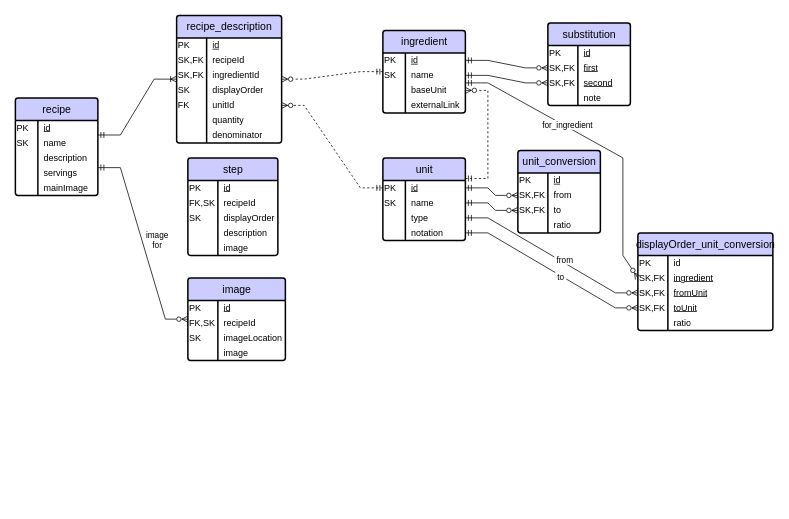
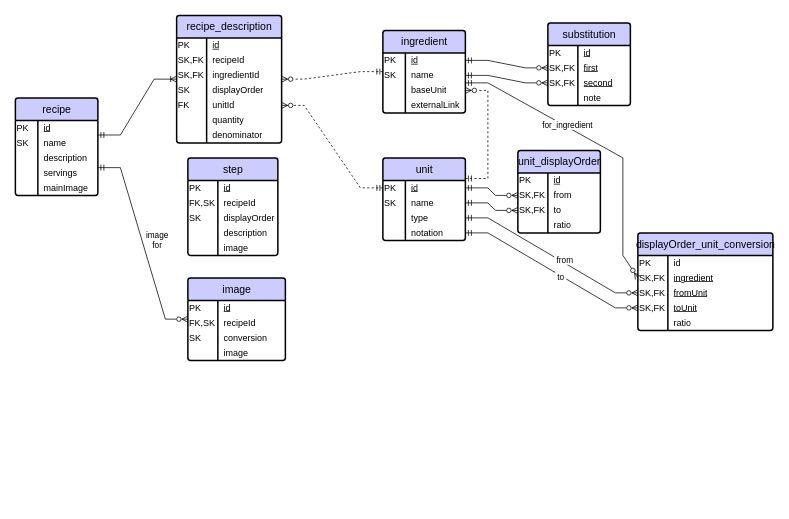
- <mxCell id="84" value="&lt;span style=&quot;font-weight: normal;&quot;&gt;&lt;font style=&quot;font-size: 14px;&quot;&gt;unit_conversion&lt;/font&gt;&lt;/span&gt;" style="shape=table;startSize=30;container=1;collapsible=1;childLayout=tableLayout;fixedRows=1;rowLines=0;fontStyle=1;align=center;resizeLast=1;html=1;movable=1;resizable=1;rotatable=1;deletable=1;editable=1;locked=0;connectable=1;fillColor=light-dark(#ccccff, #ededed);strokeWidth=2;rounded=1;arcSize=4;" parent="1" vertex="1"><mxGeometry x="690" y="200" width="110" height="110" as="geometry" /></mxCell>
+ <mxCell id="84" value="&lt;span style=&quot;font-weight: normal;&quot;&gt;&lt;font style=&quot;font-size: 14px;&quot;&gt;unit_displayOrder&lt;/font&gt;&lt;/span&gt;" style="shape=table;startSize=30;container=1;collapsible=1;childLayout=tableLayout;fixedRows=1;rowLines=0;fontStyle=1;align=center;resizeLast=1;html=1;movable=1;resizable=1;rotatable=1;deletable=1;editable=1;locked=0;connectable=1;fillColor=light-dark(#ccccff, #ededed);strokeWidth=2;rounded=1;arcSize=4;" parent="1" vertex="1"><mxGeometry x="690" y="200" width="110" height="110" as="geometry" /></mxCell>
- <mxCell id="124" value="imageLocation" style="shape=partialRectangle;connectable=0;fillColor=none;top=0;left=0;bottom=0;right=0;align=left;spacingLeft=6;overflow=hidden;whiteSpace=wrap;html=1;" parent="122" vertex="1"><mxGeometry x="40" width="90" height="20" as="geometry"><mxRectangle width="90" height="20" as="alternateBounds" /></mxGeometry></mxCell>
+ <mxCell id="124" value="conversion" style="shape=partialRectangle;connectable=0;fillColor=none;top=0;left=0;bottom=0;right=0;align=left;spacingLeft=6;overflow=hidden;whiteSpace=wrap;html=1;" parent="122" vertex="1"><mxGeometry x="40" width="90" height="20" as="geometry"><mxRectangle width="90" height="20" as="alternateBounds" /></mxGeometry></mxCell>
